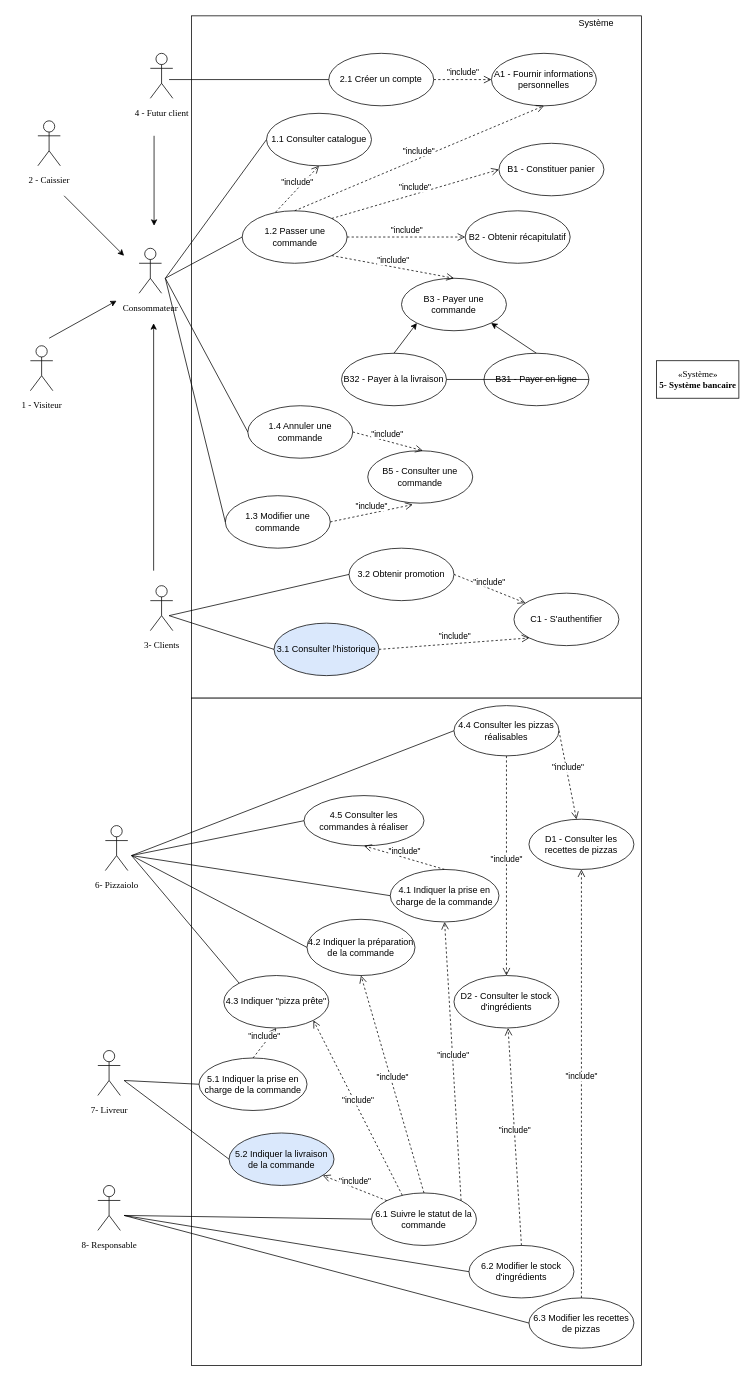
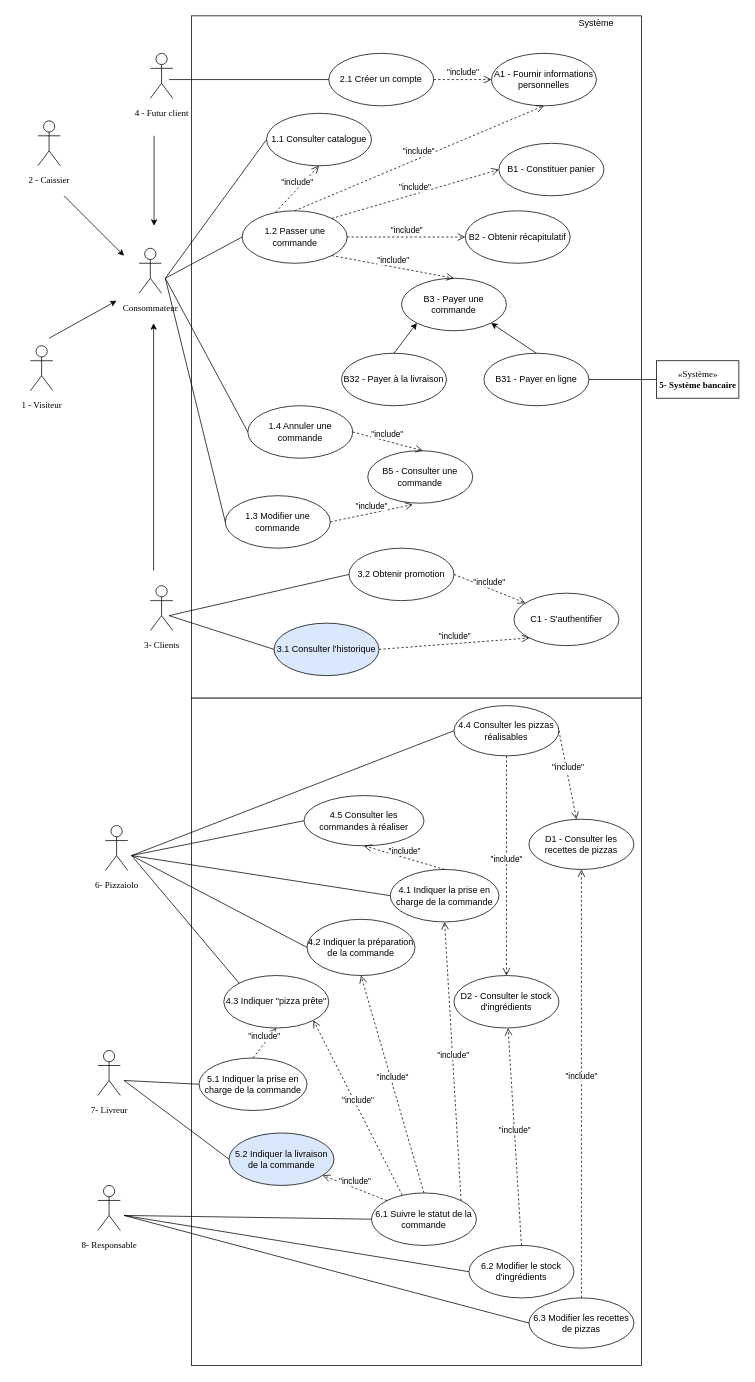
- <mxCell id="20" value="" style="endArrow=none;html=1;exitX=1;exitY=0.5;exitDx=0;exitDy=0;" parent="1" source="19" target="18" edge="1"><mxGeometry width="50" height="50" relative="1" as="geometry"><mxPoint x="530" y="480" as="sourcePoint" /><mxPoint x="580" y="430" as="targetPoint" /></mxGeometry></mxCell>
+ <mxCell id="20" value="" style="endArrow=none;html=1;entryX=0;entryY=0.5;entryDx=0;entryDy=0;exitX=1;exitY=0.5;exitDx=0;exitDy=0;" parent="1" source="19" target="5" edge="1"><mxGeometry width="50" height="50" relative="1" as="geometry"><mxPoint x="530" y="480" as="sourcePoint" /><mxPoint x="580" y="430" as="targetPoint" /></mxGeometry></mxCell>
